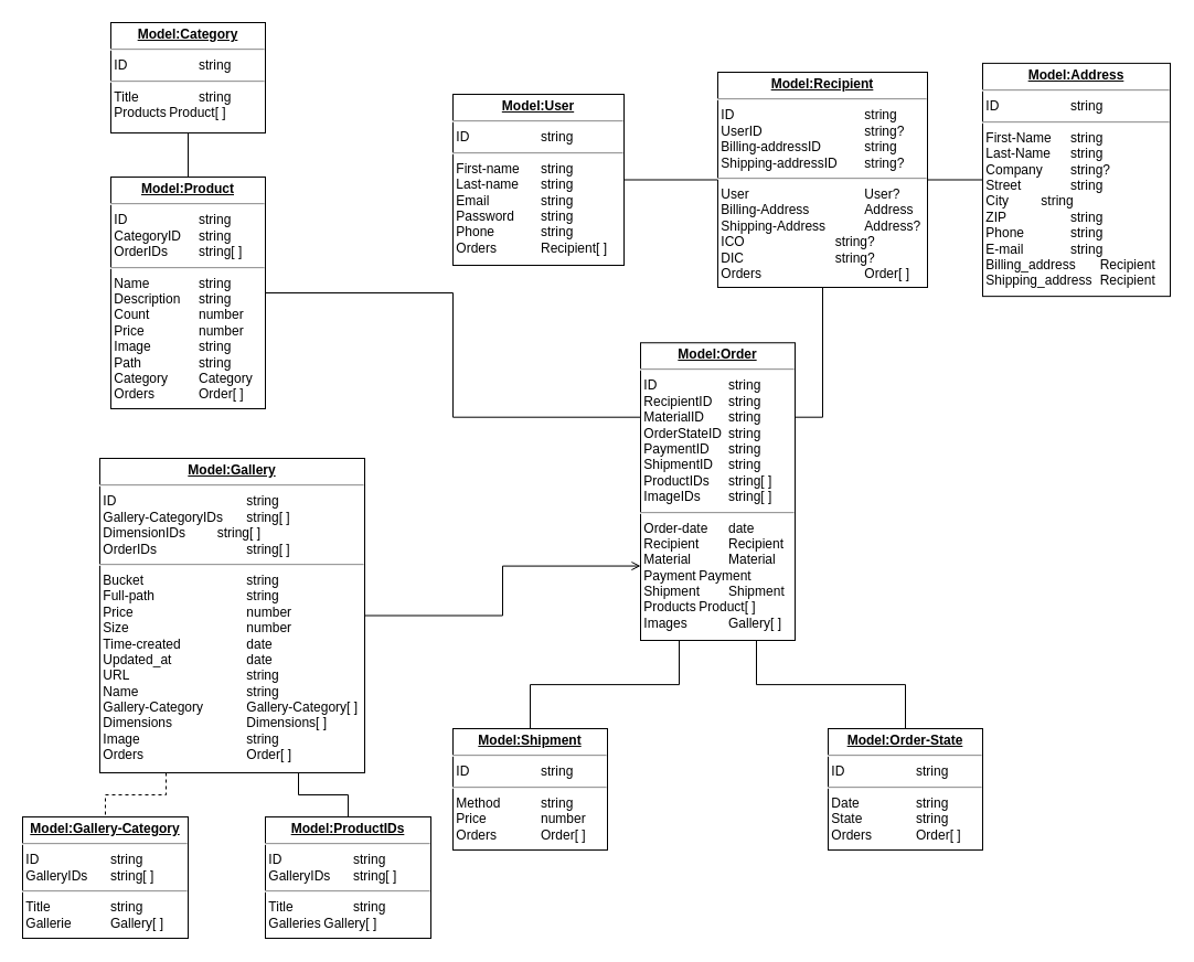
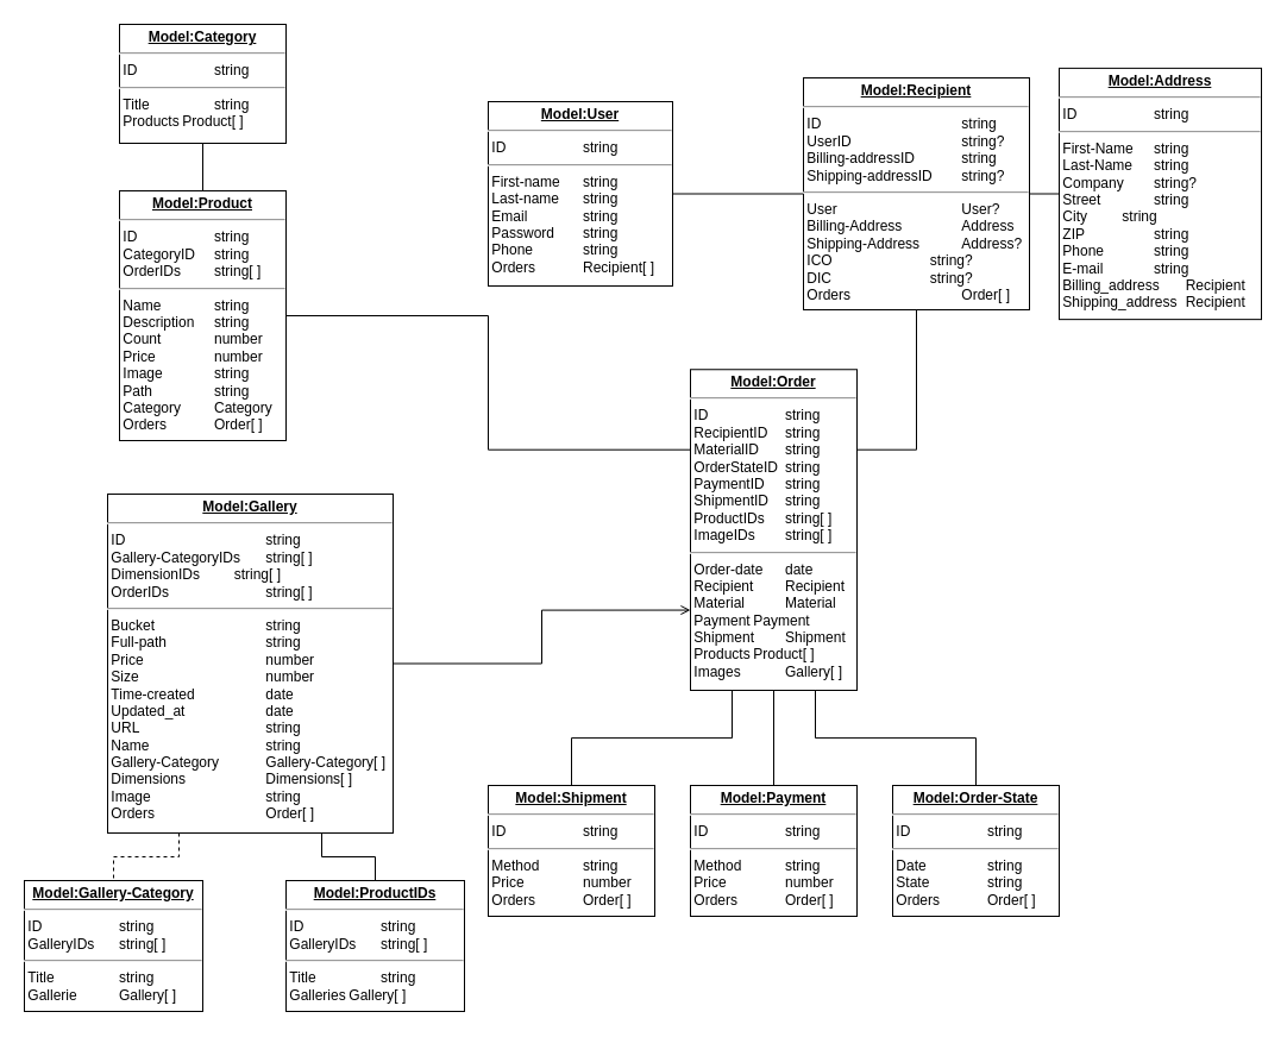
- <mxCell id="5" value="&lt;p style=&quot;margin: 0px ; margin-top: 4px ; text-align: center ; text-decoration: underline&quot;&gt;&lt;b&gt;Model:Recipient&lt;/b&gt;&lt;br&gt;&lt;/p&gt;&lt;hr&gt;&lt;div&gt;&amp;nbsp;ID&lt;span style=&quot;white-space: pre;&quot;&gt;&#09;&lt;/span&gt;&lt;span style=&quot;white-space: pre;&quot;&gt;&#09;&lt;/span&gt;&lt;span style=&quot;white-space: pre;&quot;&gt;&#09;&lt;/span&gt;&lt;span style=&quot;white-space: pre;&quot;&gt;&#09;&lt;/span&gt;&lt;span style=&quot;white-space: pre;&quot;&gt;&#09;&lt;/span&gt;string&lt;/div&gt;&lt;div&gt;&amp;nbsp;UserID&lt;span style=&quot;white-space: pre;&quot;&gt;&#09;&lt;/span&gt;&lt;span style=&quot;white-space: pre;&quot;&gt;&#09;&lt;/span&gt;&lt;span style=&quot;white-space: pre;&quot;&gt;&#09;&lt;/span&gt;&lt;span style=&quot;white-space: pre;&quot;&gt;&#09;&lt;/span&gt;string?&lt;br&gt;&lt;/div&gt;&lt;div&gt;&amp;nbsp;Billing-addressID&lt;span style=&quot;white-space: pre;&quot;&gt;&#09;&lt;/span&gt;&lt;span style=&quot;white-space: pre;&quot;&gt;&#09;&lt;/span&gt;string&lt;/div&gt;&lt;div&gt;&amp;nbsp;Shipping-addressID&lt;span style=&quot;white-space: pre;&quot;&gt;&#09;&lt;/span&gt;string?&lt;br&gt;&lt;hr&gt;&amp;nbsp;User&lt;span style=&quot;white-space: pre;&quot;&gt;&#09;&lt;/span&gt;&lt;span style=&quot;white-space: pre;&quot;&gt;&#09;&lt;/span&gt;&lt;span style=&quot;white-space: pre;&quot;&gt;&#09;&lt;span style=&quot;white-space: pre;&quot;&gt;&#09;&lt;/span&gt;&lt;/span&gt;User?&lt;br&gt;&lt;/div&gt;&lt;div&gt;&amp;nbsp;Billing-Address&lt;span style=&quot;white-space: pre;&quot;&gt;&#09;&lt;/span&gt;&lt;span style=&quot;white-space: pre;&quot;&gt;&#09;&lt;/span&gt;Address&lt;span style=&quot;white-space: pre;&quot;&gt;&#09;&lt;/span&gt;&lt;/div&gt;&lt;div&gt;&amp;nbsp;Shipping-Address&lt;span style=&quot;white-space: pre;&quot;&gt;&#09;&lt;span style=&quot;white-space: pre;&quot;&gt;&#09;&lt;/span&gt;&lt;/span&gt;Address?&lt;br&gt;&lt;/div&gt;&lt;div&gt;&amp;nbsp;ICO&lt;span style=&quot;white-space: pre;&quot;&gt;&#09;&lt;/span&gt;&lt;span style=&quot;white-space: pre;&quot;&gt;&#09;&lt;/span&gt;&lt;span style=&quot;white-space: pre;&quot;&gt;&#09;&lt;/span&gt;&lt;span style=&quot;white-space: pre;&quot;&gt;&#09;&lt;/span&gt;string?&lt;/div&gt;&lt;div&gt;&lt;span style=&quot;white-space: pre;&quot;&gt; DIC&lt;span style=&quot;white-space: pre;&quot;&gt;&#09;&lt;/span&gt;&lt;span style=&quot;white-space: pre;&quot;&gt;&#09;&lt;/span&gt;&lt;span style=&quot;white-space: pre;&quot;&gt;&#09;&lt;/span&gt;&lt;span style=&quot;white-space: pre;&quot;&gt;&#09;&lt;/span&gt;string&lt;/span&gt;&lt;span style=&quot;white-space: pre;&quot;&gt;?&lt;br&gt;&lt;/span&gt;&lt;/div&gt;&lt;div&gt;&lt;span style=&quot;white-space: pre;&quot;&gt; Orders&lt;span style=&quot;white-space: pre;&quot;&gt;&#09;&lt;/span&gt;&lt;span style=&quot;white-space: pre;&quot;&gt;&#09;&lt;/span&gt;&lt;span style=&quot;white-space: pre;&quot;&gt;&#09;&lt;/span&gt;&lt;span style=&quot;white-space: pre;&quot;&gt;&#09;&lt;/span&gt;Order[ ]&lt;br&gt;&lt;/span&gt;&lt;/div&gt;&lt;div&gt;&lt;span style=&quot;white-space: pre;&quot;&gt;&lt;/span&gt;&lt;span style=&quot;white-space: pre;&quot;&gt;&lt;/span&gt;&lt;span style=&quot;white-space: pre;&quot;&gt;&#09;&lt;/span&gt;&lt;span style=&quot;white-space: pre;&quot;&gt;&#09;&lt;/span&gt;&lt;br&gt;&lt;/div&gt;&lt;div&gt;&lt;br&gt;&lt;/div&gt;&lt;div&gt;&lt;br&gt;&lt;/div&gt;&lt;div&gt;&amp;nbsp;&lt;br&gt;&lt;/div&gt;" style="verticalAlign=top;align=left;overflow=fill;fontSize=12;fontFamily=Helvetica;html=1;rounded=0;shadow=0;comic=0;labelBackgroundColor=none;strokeWidth=1" parent="1" vertex="1"><mxGeometry x="650" y="65" width="190" height="195" as="geometry" /></mxCell>
+ <mxCell id="5" value="&lt;p style=&quot;margin: 0px ; margin-top: 4px ; text-align: center ; text-decoration: underline&quot;&gt;&lt;b&gt;Model:Recipient&lt;/b&gt;&lt;br&gt;&lt;/p&gt;&lt;hr&gt;&lt;div&gt;&amp;nbsp;ID&lt;span style=&quot;white-space: pre;&quot;&gt;&#09;&lt;/span&gt;&lt;span style=&quot;white-space: pre;&quot;&gt;&#09;&lt;/span&gt;&lt;span style=&quot;white-space: pre;&quot;&gt;&#09;&lt;/span&gt;&lt;span style=&quot;white-space: pre;&quot;&gt;&#09;&lt;/span&gt;&lt;span style=&quot;white-space: pre;&quot;&gt;&#09;&lt;/span&gt;string&lt;/div&gt;&lt;div&gt;&amp;nbsp;UserID&lt;span style=&quot;white-space: pre;&quot;&gt;&#09;&lt;/span&gt;&lt;span style=&quot;white-space: pre;&quot;&gt;&#09;&lt;/span&gt;&lt;span style=&quot;white-space: pre;&quot;&gt;&#09;&lt;/span&gt;&lt;span style=&quot;white-space: pre;&quot;&gt;&#09;&lt;/span&gt;string?&lt;br&gt;&lt;/div&gt;&lt;div&gt;&amp;nbsp;Billing-addressID&lt;span style=&quot;white-space: pre;&quot;&gt;&#09;&lt;/span&gt;&lt;span style=&quot;white-space: pre;&quot;&gt;&#09;&lt;/span&gt;string&lt;/div&gt;&lt;div&gt;&amp;nbsp;Shipping-addressID&lt;span style=&quot;white-space: pre;&quot;&gt;&#09;&lt;/span&gt;string?&lt;br&gt;&lt;hr&gt;&amp;nbsp;User&lt;span style=&quot;white-space: pre;&quot;&gt;&#09;&lt;/span&gt;&lt;span style=&quot;white-space: pre;&quot;&gt;&#09;&lt;/span&gt;&lt;span style=&quot;white-space: pre;&quot;&gt;&#09;&lt;span style=&quot;white-space: pre;&quot;&gt;&#09;&lt;/span&gt;&lt;/span&gt;User?&lt;br&gt;&lt;/div&gt;&lt;div&gt;&amp;nbsp;Billing-Address&lt;span style=&quot;white-space: pre;&quot;&gt;&#09;&lt;/span&gt;&lt;span style=&quot;white-space: pre;&quot;&gt;&#09;&lt;/span&gt;Address&lt;span style=&quot;white-space: pre;&quot;&gt;&#09;&lt;/span&gt;&lt;/div&gt;&lt;div&gt;&amp;nbsp;Shipping-Address&lt;span style=&quot;white-space: pre;&quot;&gt;&#09;&lt;span style=&quot;white-space: pre;&quot;&gt;&#09;&lt;/span&gt;&lt;/span&gt;Address?&lt;br&gt;&lt;/div&gt;&lt;div&gt;&amp;nbsp;ICO&lt;span style=&quot;white-space: pre;&quot;&gt;&#09;&lt;/span&gt;&lt;span style=&quot;white-space: pre;&quot;&gt;&#09;&lt;/span&gt;&lt;span style=&quot;white-space: pre;&quot;&gt;&#09;&lt;/span&gt;&lt;span style=&quot;white-space: pre;&quot;&gt;&#09;&lt;/span&gt;string?&lt;/div&gt;&lt;div&gt;&lt;span style=&quot;white-space: pre;&quot;&gt; DIC&lt;span style=&quot;white-space: pre;&quot;&gt;&#09;&lt;/span&gt;&lt;span style=&quot;white-space: pre;&quot;&gt;&#09;&lt;/span&gt;&lt;span style=&quot;white-space: pre;&quot;&gt;&#09;&lt;/span&gt;&lt;span style=&quot;white-space: pre;&quot;&gt;&#09;&lt;/span&gt;string&lt;/span&gt;&lt;span style=&quot;white-space: pre;&quot;&gt;?&lt;br&gt;&lt;/span&gt;&lt;/div&gt;&lt;div&gt;&lt;span style=&quot;white-space: pre;&quot;&gt; Orders&lt;span style=&quot;white-space: pre;&quot;&gt;&#09;&lt;/span&gt;&lt;span style=&quot;white-space: pre;&quot;&gt;&#09;&lt;/span&gt;&lt;span style=&quot;white-space: pre;&quot;&gt;&#09;&lt;/span&gt;&lt;span style=&quot;white-space: pre;&quot;&gt;&#09;&lt;/span&gt;Order[ ]&lt;br&gt;&lt;/span&gt;&lt;/div&gt;&lt;div&gt;&lt;span style=&quot;white-space: pre;&quot;&gt;&lt;/span&gt;&lt;span style=&quot;white-space: pre;&quot;&gt;&lt;/span&gt;&lt;span style=&quot;white-space: pre;&quot;&gt;&#09;&lt;/span&gt;&lt;span style=&quot;white-space: pre;&quot;&gt;&#09;&lt;/span&gt;&lt;br&gt;&lt;/div&gt;&lt;div&gt;&lt;br&gt;&lt;/div&gt;&lt;div&gt;&lt;br&gt;&lt;/div&gt;&lt;div&gt;&amp;nbsp;&lt;br&gt;&lt;/div&gt;" style="verticalAlign=top;align=left;overflow=fill;fontSize=12;fontFamily=Helvetica;html=1;rounded=0;shadow=0;comic=0;labelBackgroundColor=none;strokeWidth=1" parent="1" vertex="1"><mxGeometry x="675" y="65" width="190" height="195" as="geometry" /></mxCell>
+ <mxCell id="10" style="edgeStyle=orthogonalEdgeStyle;rounded=0;orthogonalLoop=1;jettySize=auto;html=1;exitX=0.5;exitY=0;exitDx=0;exitDy=0;entryX=0.5;entryY=1;entryDx=0;entryDy=0;endArrow=none;endFill=0;" edge="1" parent="1" source="11" target="9"><mxGeometry relative="1" as="geometry" /></mxCell>
+ <mxCell id="11" value="&lt;p style=&quot;margin: 0px ; margin-top: 4px ; text-align: center ; text-decoration: underline&quot;&gt;&lt;b&gt;Model:Payment&lt;/b&gt;&lt;/p&gt;&lt;hr&gt;&lt;div&gt;&amp;nbsp;ID&lt;span style=&quot;white-space: pre;&quot;&gt;&#09;&lt;/span&gt;&lt;span style=&quot;white-space: pre;&quot;&gt;&#09;&lt;/span&gt;&lt;span style=&quot;white-space: pre;&quot;&gt;&#09;&lt;/span&gt;string&lt;hr&gt;&lt;/div&gt;&lt;div&gt;&amp;nbsp;Method&lt;span style=&quot;white-space: pre;&quot;&gt;&#09;&lt;/span&gt;&lt;span style=&quot;white-space: pre;&quot;&gt;&#09;&lt;/span&gt;string&lt;/div&gt;&lt;div&gt;&amp;nbsp;Price&lt;span style=&quot;white-space: pre;&quot;&gt;&#09;&lt;/span&gt;&lt;span style=&quot;white-space: pre;&quot;&gt;&#09;&lt;/span&gt;number&lt;/div&gt;&lt;div&gt;&amp;nbsp;Orders&lt;span style=&quot;white-space: pre;&quot;&gt;&#09;&lt;/span&gt;&lt;span style=&quot;white-space: pre;&quot;&gt;&#09;&lt;/span&gt;Order[ ]&lt;br&gt;&lt;/div&gt;&lt;div&gt;&amp;nbsp;&lt;br&gt;&lt;/div&gt;" style="verticalAlign=top;align=left;overflow=fill;fontSize=12;fontFamily=Helvetica;html=1;rounded=0;shadow=0;comic=0;labelBackgroundColor=none;strokeWidth=1" parent="1" vertex="1"><mxGeometry x="580" y="660" width="140" height="110" as="geometry" /></mxCell>
